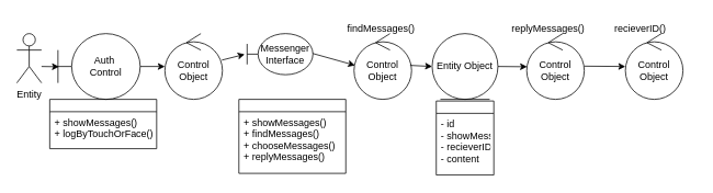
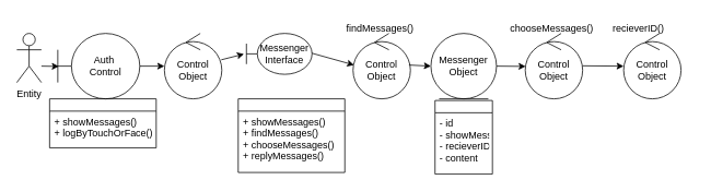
- <mxCell id="17" value="&lt;span style=&quot;font: 400 12px / 14.4px &amp;#34;helvetica&amp;#34; ; text-align: left ; color: rgb(0 , 0 , 0) ; text-transform: none ; text-indent: 0px ; letter-spacing: normal ; text-decoration: none ; word-spacing: 0px ; display: inline ; word-wrap: normal ; float: none ; background-color: transparent&quot;&gt;replyMessages()&lt;/span&gt;" parent="1" style="text;whiteSpace=wrap;html=1;" vertex="1"><mxGeometry as="geometry" x="620" y="20" width="120" height="30" /></mxCell>
+ <mxCell id="17" value="&lt;span style=&quot;font: 400 12px / 14.4px &amp;#34;helvetica&amp;#34; ; text-align: left ; color: rgb(0 , 0 , 0) ; text-transform: none ; text-indent: 0px ; letter-spacing: normal ; text-decoration: none ; word-spacing: 0px ; display: inline ; word-wrap: normal ; float: none ; background-color: transparent&quot;&gt;chooseMessages()&lt;/span&gt;" parent="1" style="text;whiteSpace=wrap;html=1;" vertex="1"><mxGeometry as="geometry" x="620" y="20" width="120" height="30" /></mxCell>
- <mxCell id="5" value="Entity Object" parent="1" style="ellipse;shape=umlEntity;whiteSpace=wrap;html=1;" vertex="1"><mxGeometry as="geometry" x="525" y="40" width="80" height="80" /></mxCell>
+ <mxCell id="5" value="Messenger Object" parent="1" style="ellipse;shape=umlEntity;whiteSpace=wrap;html=1;" vertex="1"><mxGeometry as="geometry" x="525" y="40" width="80" height="80" /></mxCell>
